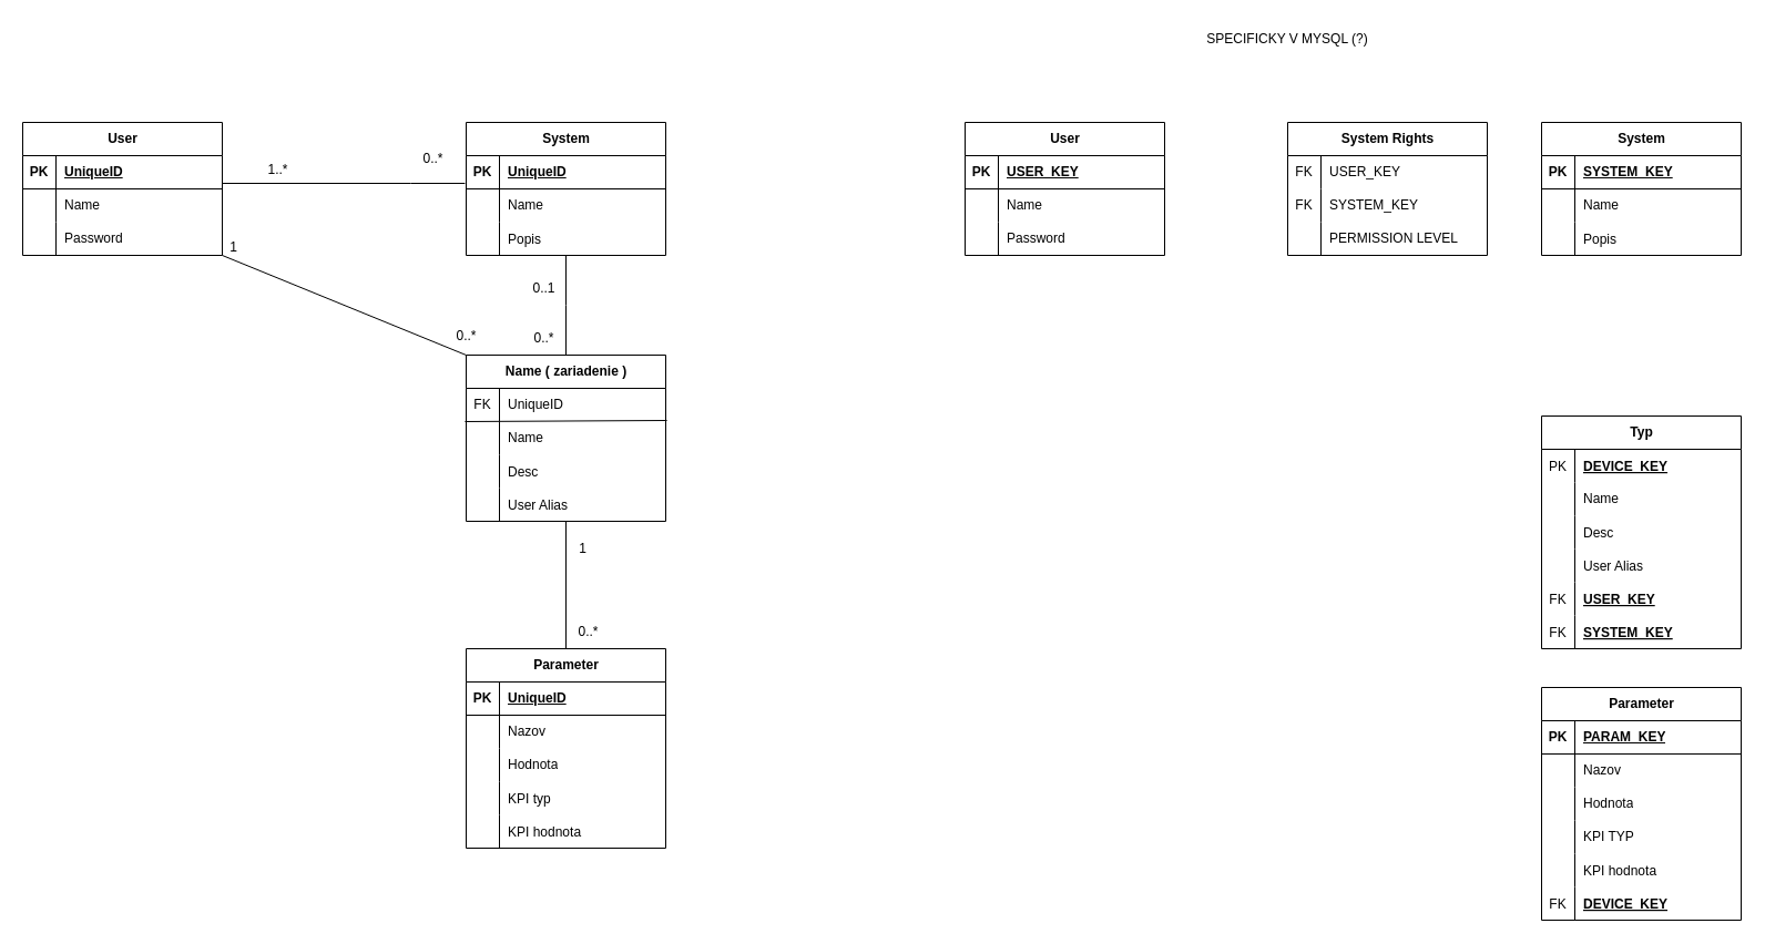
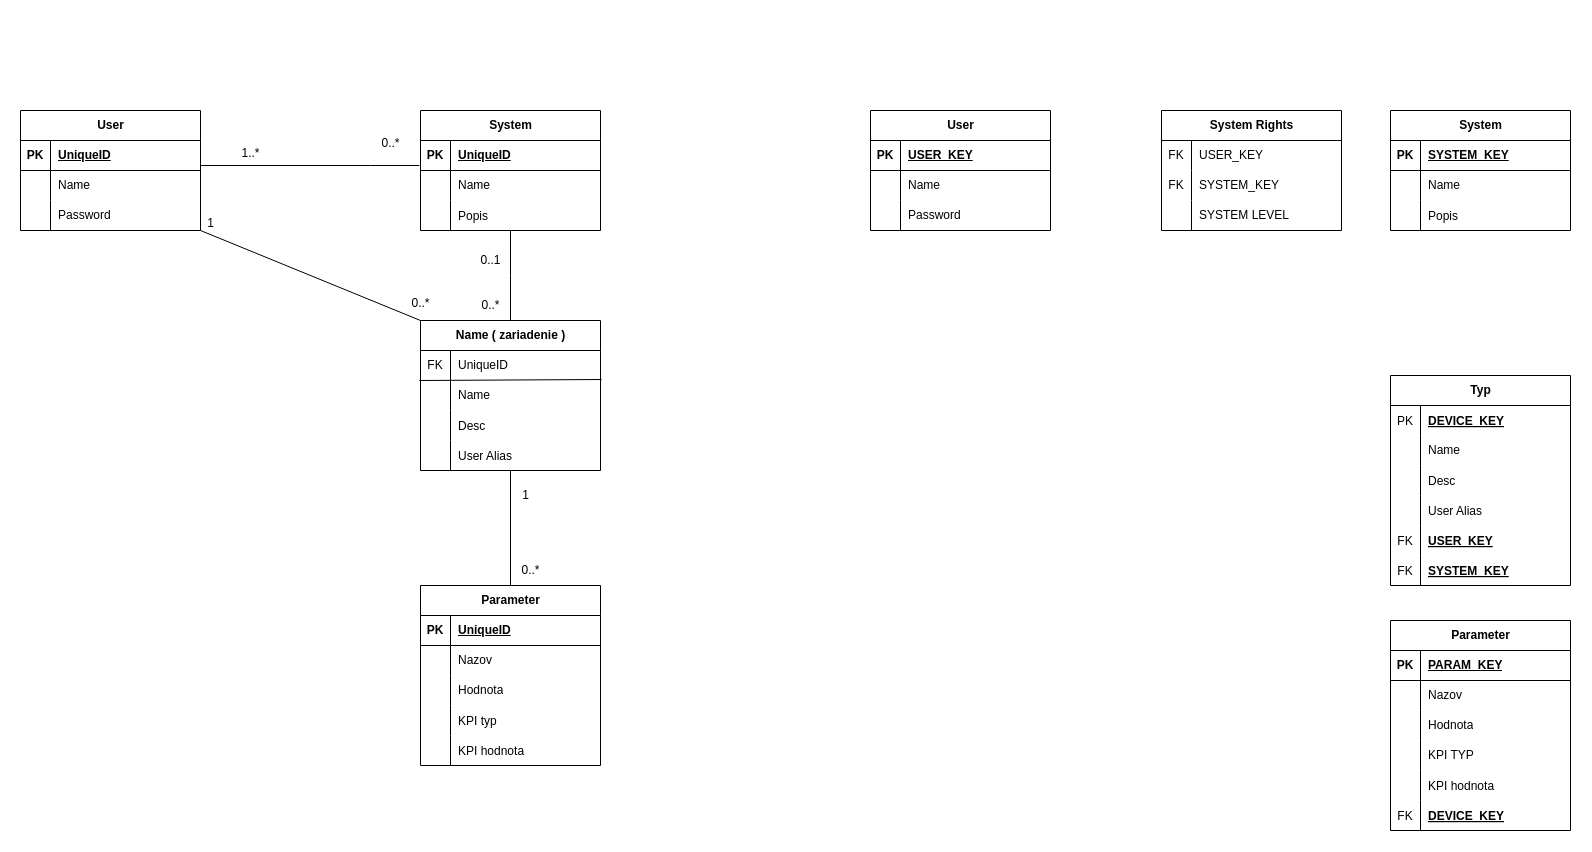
- <mxCell id="42" value="SPECIFICKY V MYSQL (?)" style="text;html=1;strokeColor=none;fillColor=none;align=center;verticalAlign=middle;whiteSpace=wrap;rounded=0;" parent="1" vertex="1"><mxGeometry x="926" y="20" width="470" height="30" as="geometry" /></mxCell>
- <mxCell id="62" value="PERMISSION LEVEL" style="shape=partialRectangle;connectable=0;fillColor=none;top=0;left=0;bottom=0;right=0;align=left;spacingLeft=6;overflow=hidden;whiteSpace=wrap;html=1;" parent="60" vertex="1"><mxGeometry x="30" width="150" height="30" as="geometry"><mxRectangle width="150" height="30" as="alternateBounds" /></mxGeometry></mxCell>
+ <mxCell id="62" value="SYSTEM LEVEL" style="shape=partialRectangle;connectable=0;fillColor=none;top=0;left=0;bottom=0;right=0;align=left;spacingLeft=6;overflow=hidden;whiteSpace=wrap;html=1;" parent="60" vertex="1"><mxGeometry x="30" width="150" height="30" as="geometry"><mxRectangle width="150" height="30" as="alternateBounds" /></mxGeometry></mxCell>
